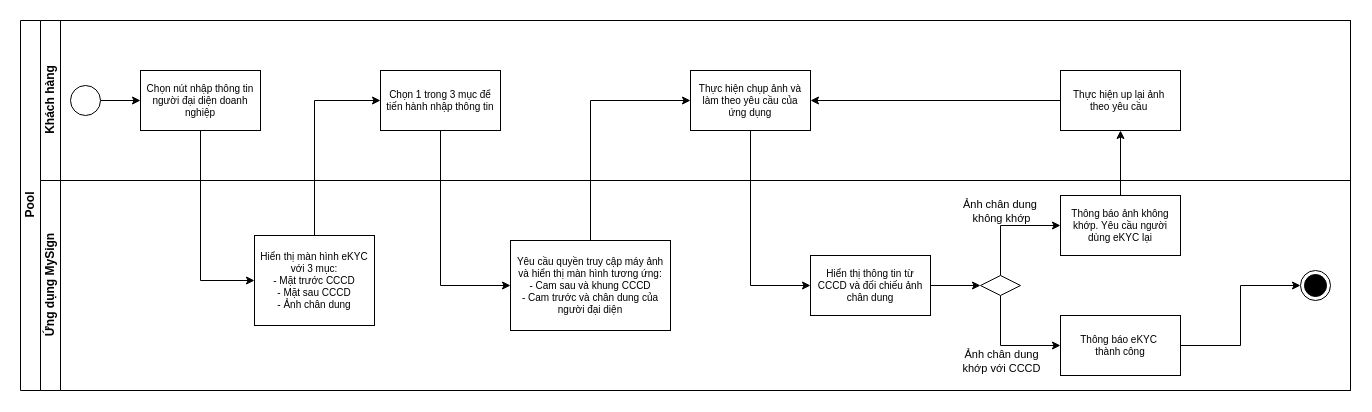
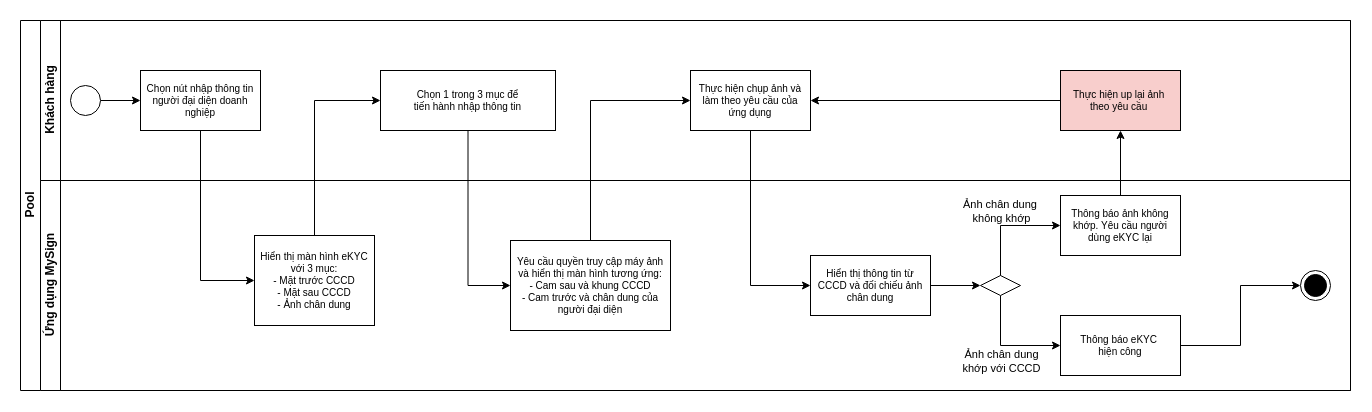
- <mxCell id="7" value="Chọn 1 trong 3 mục để&lt;br&gt;tiến hành nhập thông tin" style="rounded=0;whiteSpace=wrap;html=1;fontFamily=Helvetica;fontSize=10;fontColor=#000000;align=center;" vertex="1" parent="3"><mxGeometry x="340" y="50" width="120" height="60" as="geometry" /></mxCell>
+ <mxCell id="7" value="Chọn 1 trong 3 mục để&lt;br&gt;tiến hành nhập thông tin" style="rounded=0;whiteSpace=wrap;html=1;fontFamily=Helvetica;fontSize=10;fontColor=#000000;align=center;" vertex="1" parent="3"><mxGeometry x="340" y="50" width="175" height="60" as="geometry" /></mxCell>
- <mxCell id="10" value="Thực hiện up lại ảnh&amp;nbsp;&lt;br&gt;theo yêu cầu&amp;nbsp;" style="whiteSpace=wrap;html=1;fontSize=10;" vertex="1" parent="3"><mxGeometry x="1020" y="50" width="120" height="60" as="geometry" /></mxCell>
+ <mxCell id="10" value="Thực hiện up lại ảnh&amp;nbsp;&lt;br&gt;theo yêu cầu&amp;nbsp;" style="whiteSpace=wrap;html=1;fontSize=10;fillColor=#f8cecc;" vertex="1" parent="3"><mxGeometry x="1020" y="50" width="120" height="60" as="geometry" /></mxCell>
- <mxCell id="23" value="Thông báo eKYC&amp;nbsp;&lt;br&gt;thành công" style="whiteSpace=wrap;html=1;fontSize=10;" vertex="1" parent="11"><mxGeometry x="1020" y="135" width="120" height="60" as="geometry" /></mxCell>
+ <mxCell id="23" value="Thông báo eKYC&amp;nbsp;&lt;br&gt;hiện công" style="whiteSpace=wrap;html=1;fontSize=10;" vertex="1" parent="11"><mxGeometry x="1020" y="135" width="120" height="60" as="geometry" /></mxCell>
